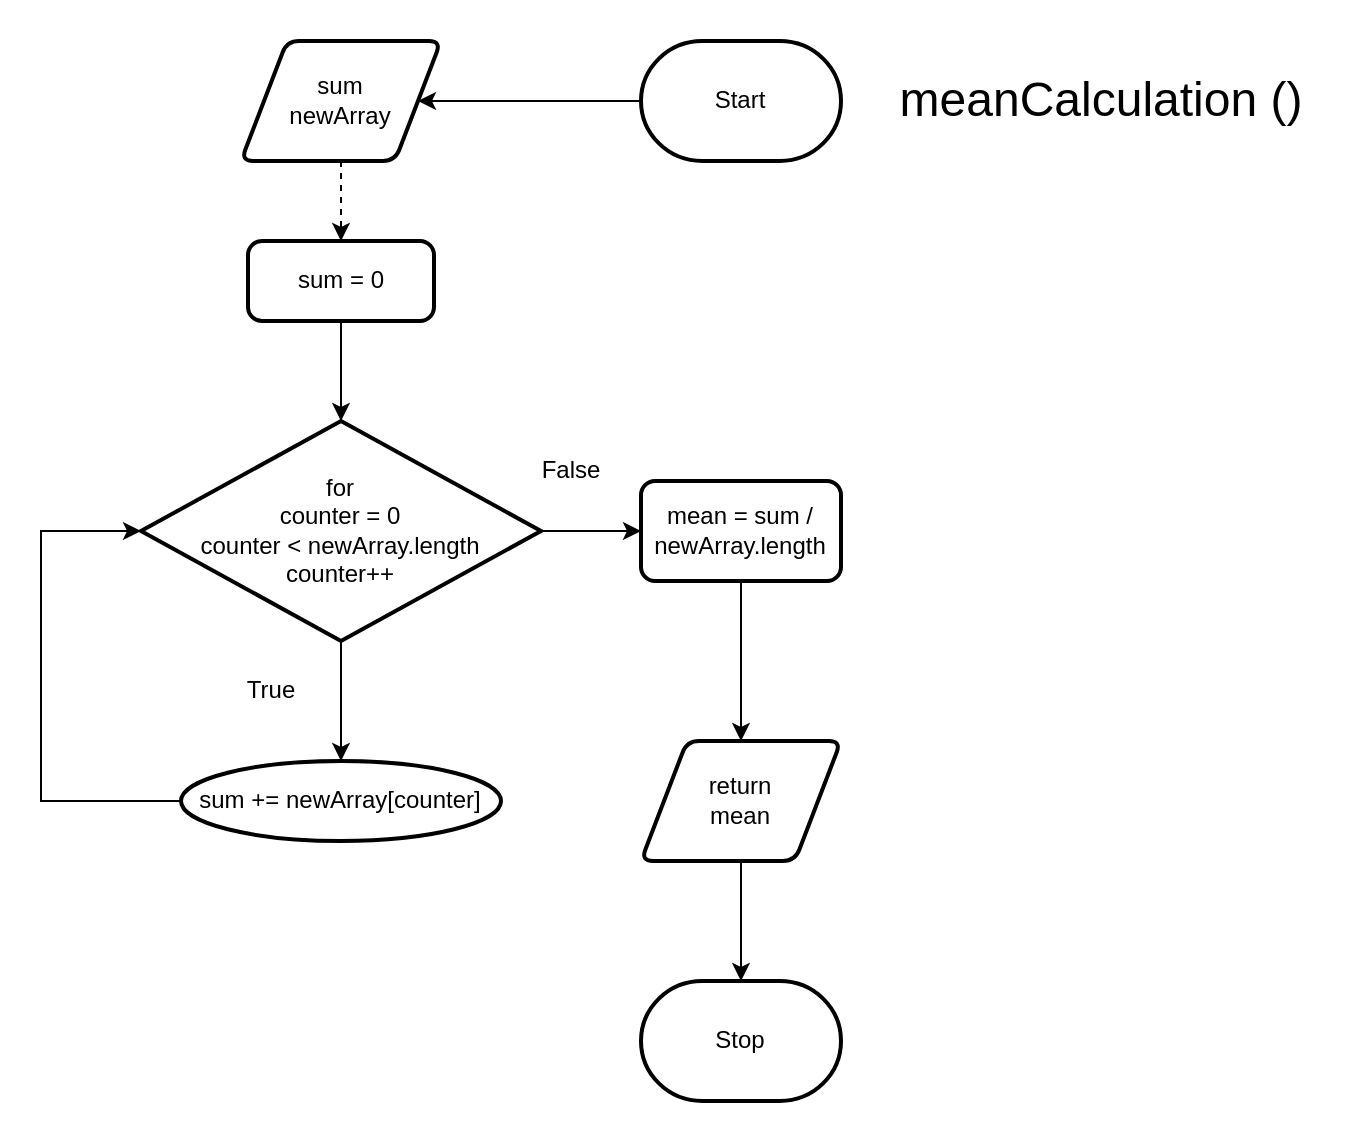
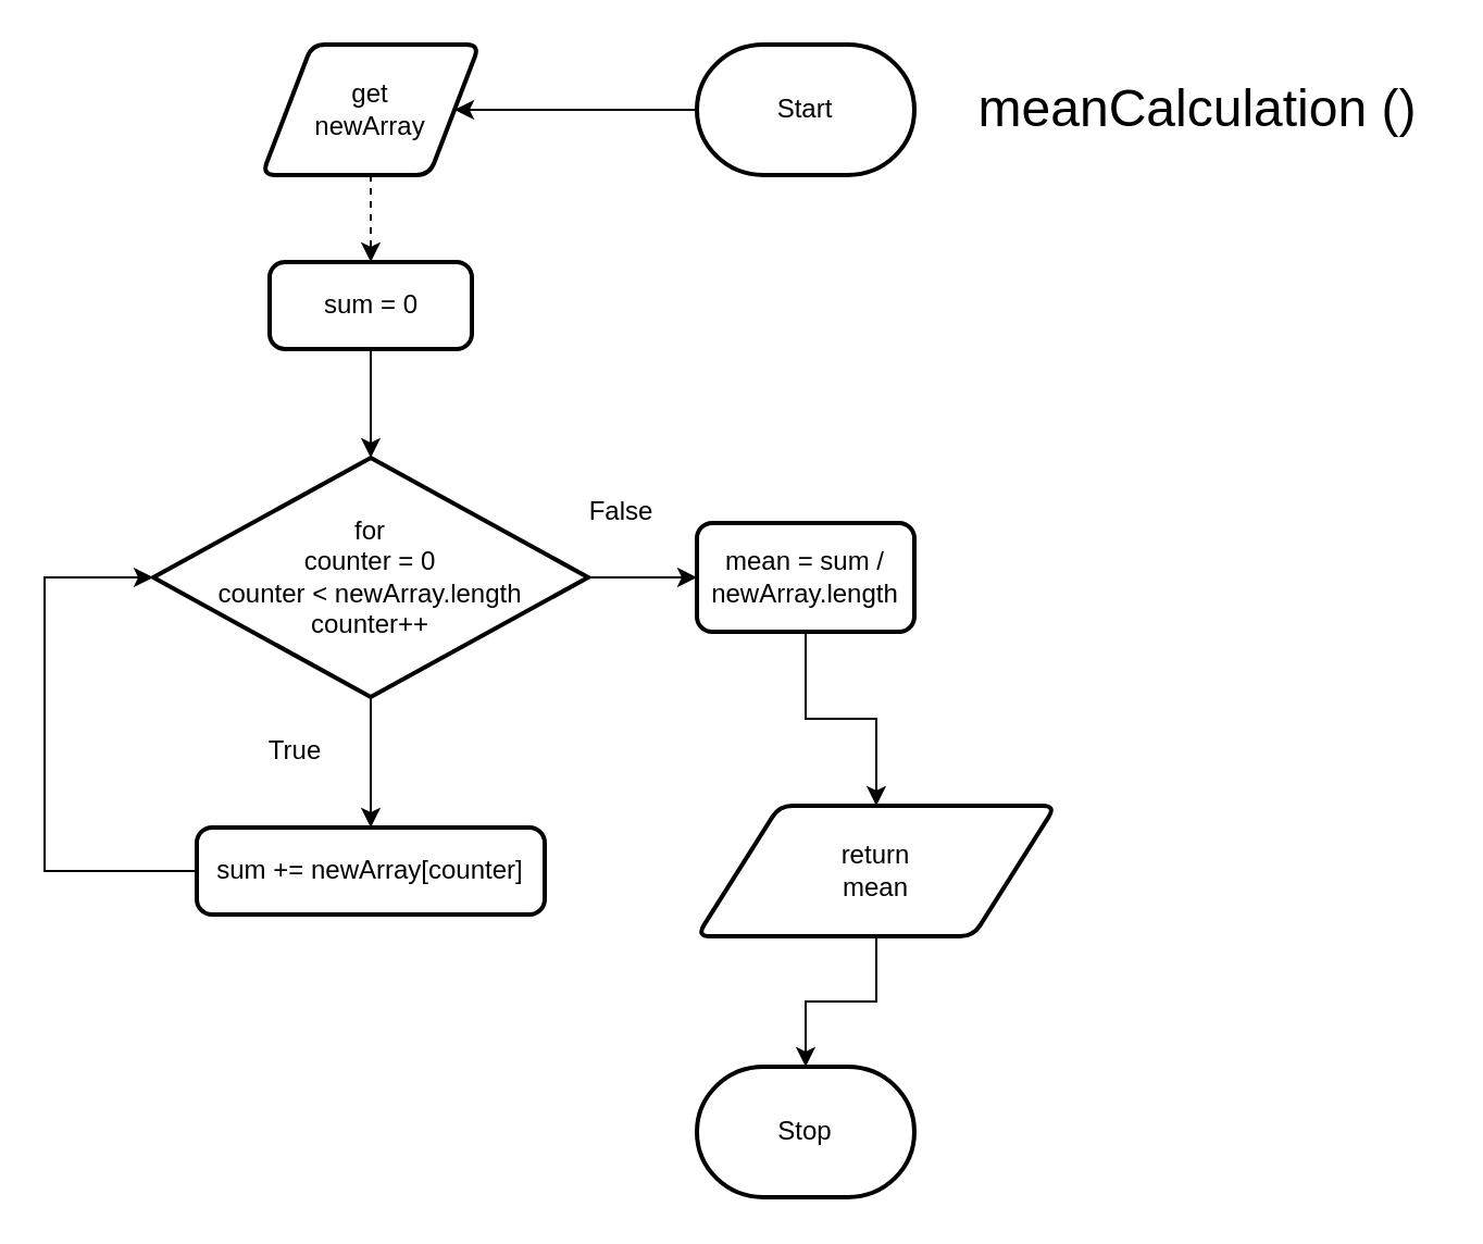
- <mxCell id="5" value="sum&lt;br&gt;newArray" style="shape=parallelogram;html=1;strokeWidth=2;perimeter=parallelogramPerimeter;whiteSpace=wrap;rounded=1;arcSize=12;size=0.23;" parent="1" vertex="1"><mxGeometry x="120" y="20" width="100" height="60" as="geometry" /></mxCell>
+ <mxCell id="5" value="get&lt;br&gt;newArray" style="shape=parallelogram;html=1;strokeWidth=2;perimeter=parallelogramPerimeter;whiteSpace=wrap;rounded=1;arcSize=12;size=0.23;" parent="1" vertex="1"><mxGeometry x="120" y="20" width="100" height="60" as="geometry" /></mxCell>
- <mxCell id="12" value="&lt;div&gt;sum += newArray[counter]&lt;/div&gt;" style="ellipse;whiteSpace=wrap;html=1;absoluteArcSize=1;arcSize=14;strokeWidth=2;" parent="1" vertex="1"><mxGeometry x="90" y="380" width="160" height="40" as="geometry" /></mxCell>
+ <mxCell id="12" value="&lt;div&gt;sum += newArray[counter]&lt;/div&gt;" style="rounded=1;whiteSpace=wrap;html=1;absoluteArcSize=1;arcSize=14;strokeWidth=2;" parent="1" vertex="1"><mxGeometry x="90" y="380" width="160" height="40" as="geometry" /></mxCell>
- <mxCell id="14" value="return&lt;br&gt;mean" style="shape=parallelogram;html=1;strokeWidth=2;perimeter=parallelogramPerimeter;whiteSpace=wrap;rounded=1;arcSize=12;size=0.23;" parent="1" vertex="1"><mxGeometry x="320" y="370" width="100" height="60" as="geometry" /></mxCell>
+ <mxCell id="14" value="return&lt;br&gt;mean" style="shape=parallelogram;html=1;strokeWidth=2;perimeter=parallelogramPerimeter;whiteSpace=wrap;rounded=1;arcSize=12;size=0.23;" parent="1" vertex="1"><mxGeometry x="320" y="370" width="165" height="60" as="geometry" /></mxCell>
